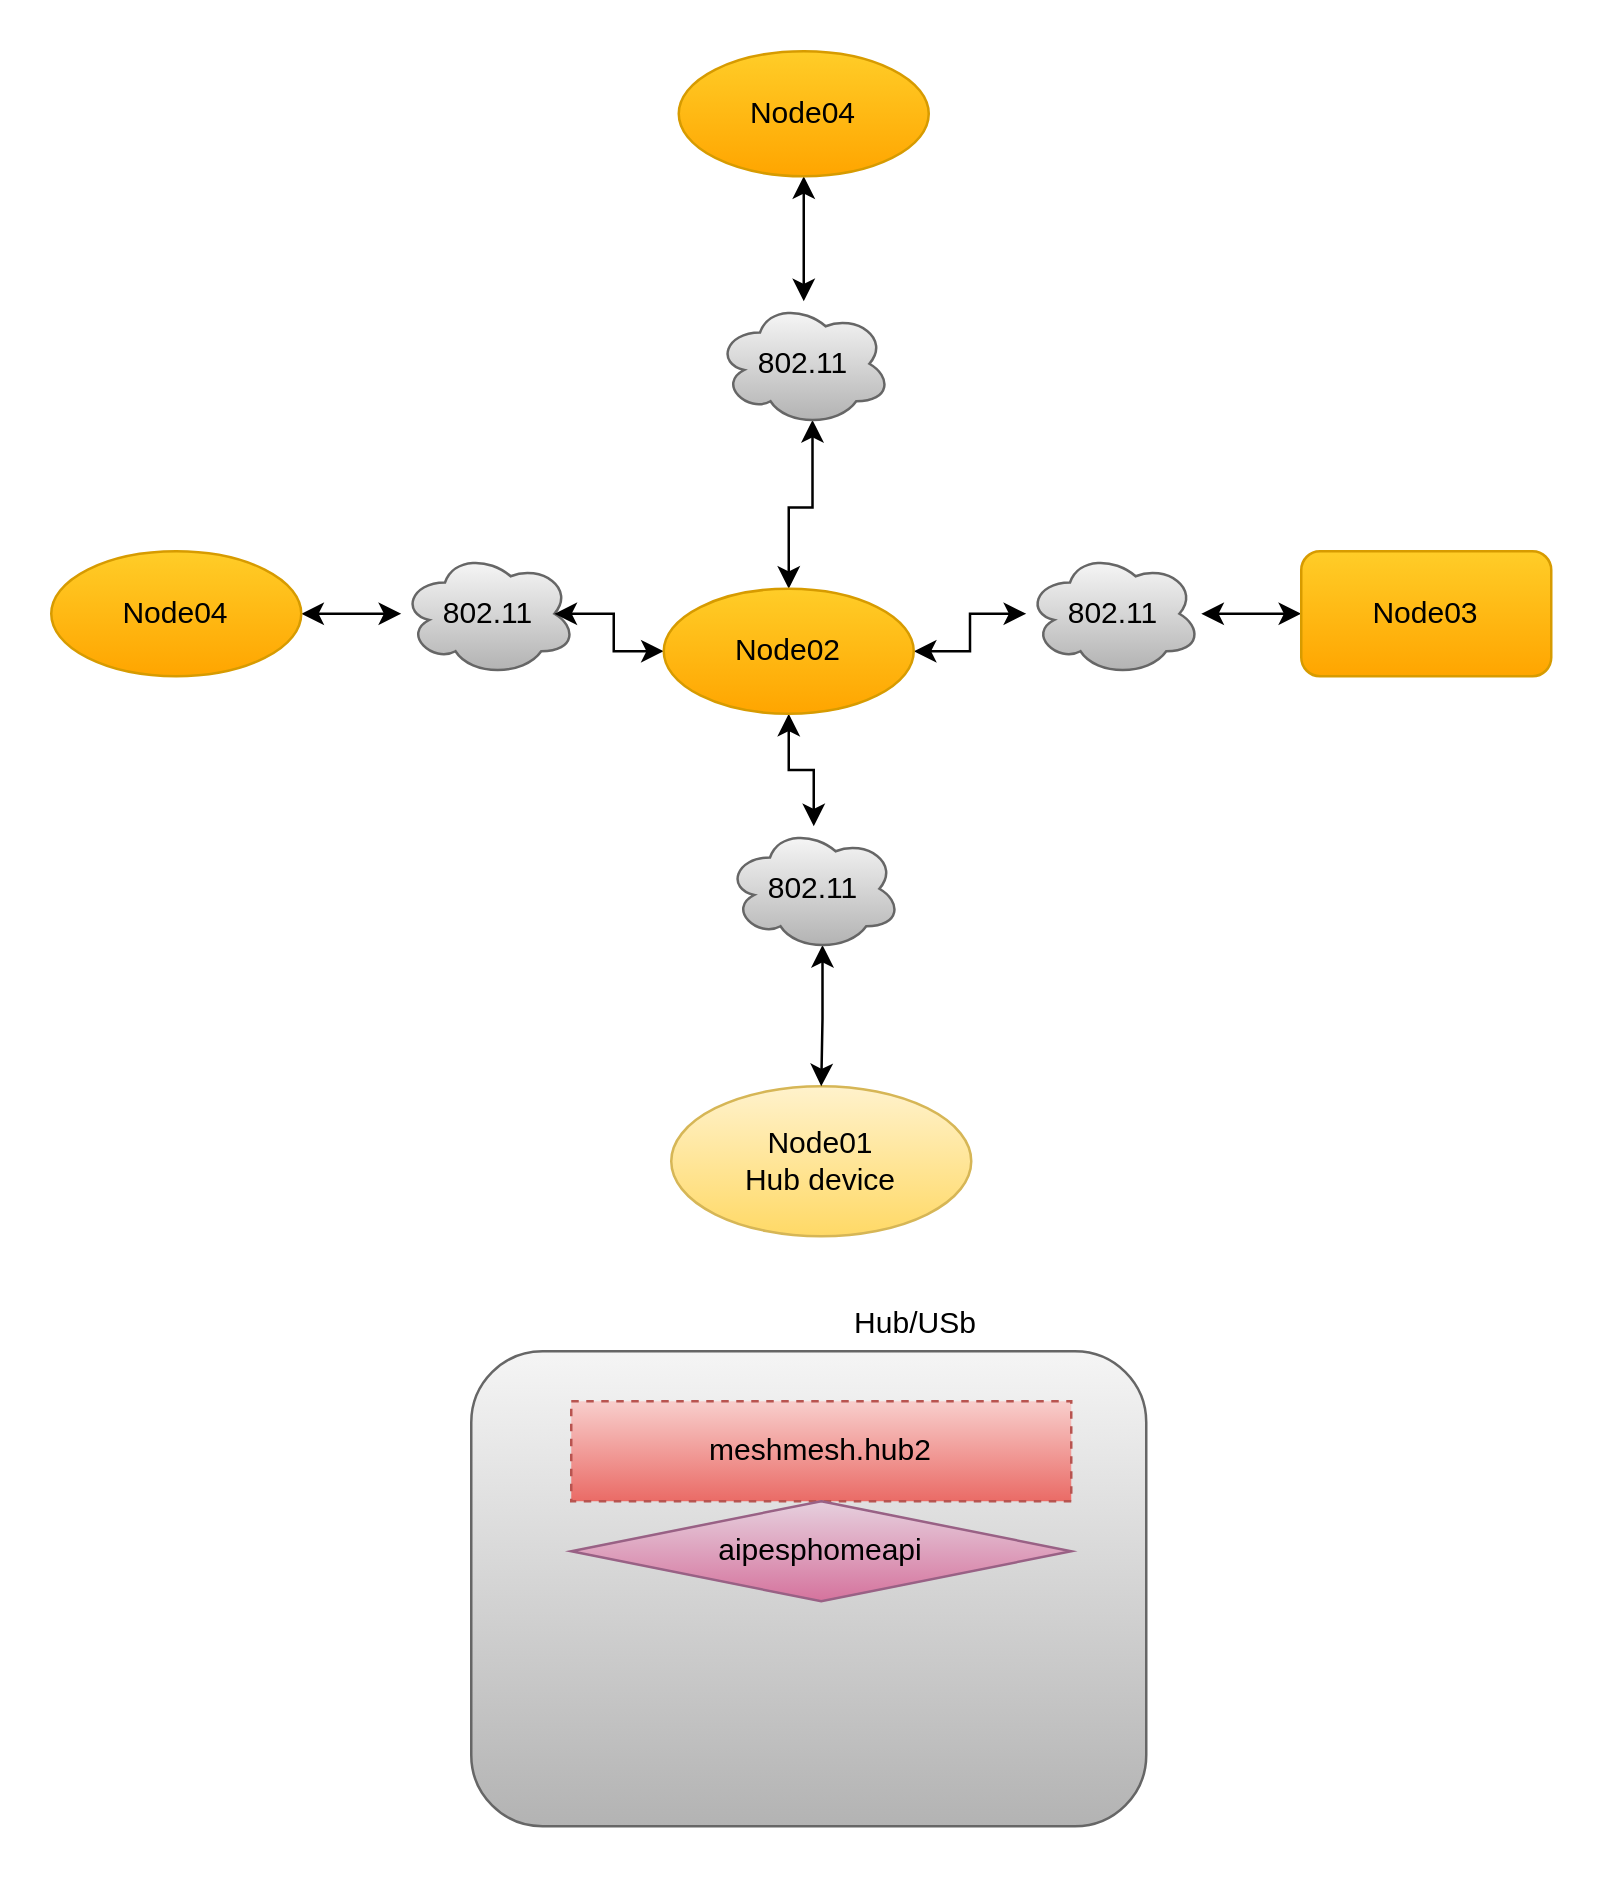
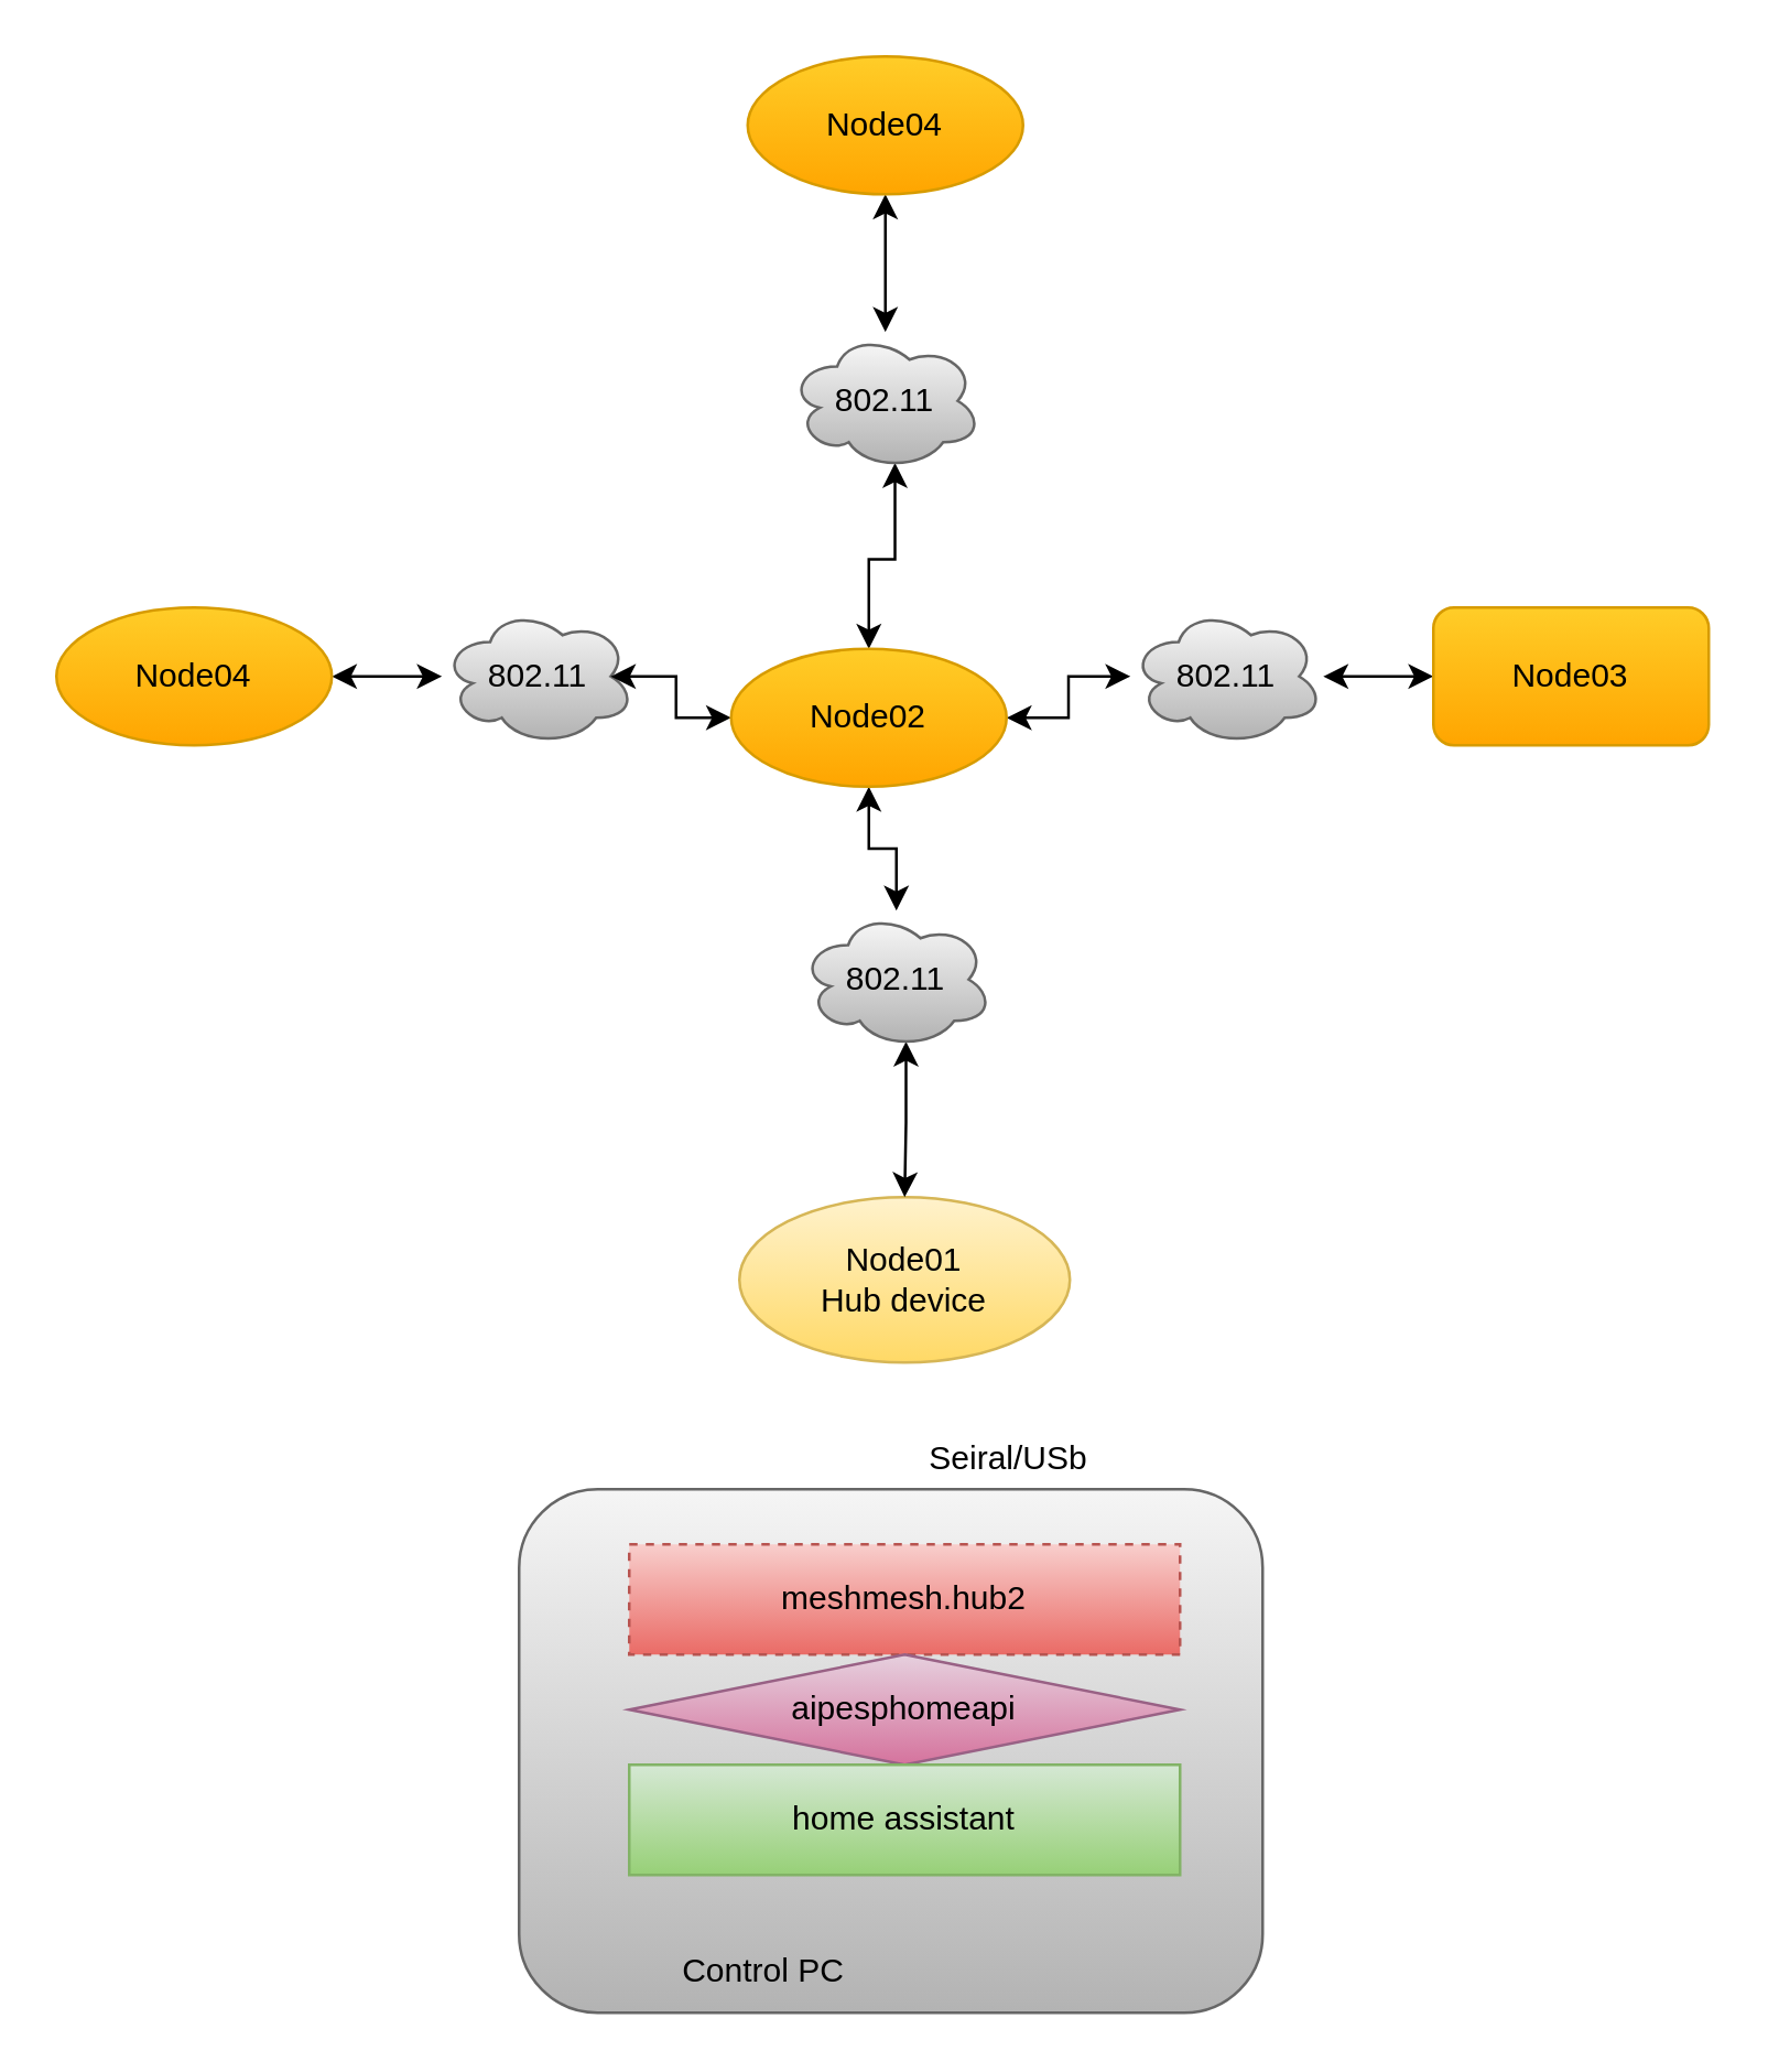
- <mxCell id="7" value="Hub/USb" style="text;html=1;strokeColor=none;fillColor=none;align=center;verticalAlign=middle;whiteSpace=wrap;rounded=0;" vertex="1" parent="1"><mxGeometry x="336" y="514" width="60" height="30" as="geometry" /></mxCell>
+ <mxCell id="7" value="Seiral/USb" style="text;html=1;strokeColor=none;fillColor=none;align=center;verticalAlign=middle;whiteSpace=wrap;rounded=0;" vertex="1" parent="1"><mxGeometry x="336" y="514" width="60" height="30" as="geometry" /></mxCell>
+ <mxCell id="5" value="home assistant" style="rounded=0;whiteSpace=wrap;html=1;fillColor=#d5e8d4;gradientColor=#97d077;strokeColor=#82b366;" vertex="1" parent="1"><mxGeometry x="228" y="640" width="200" height="40" as="geometry" /></mxCell>
+ <mxCell id="24" value="Control PC" style="text;html=1;strokeColor=none;fillColor=none;align=center;verticalAlign=middle;whiteSpace=wrap;rounded=0;" vertex="1" parent="1"><mxGeometry x="226" y="700" width="102" height="30" as="geometry" /></mxCell>
